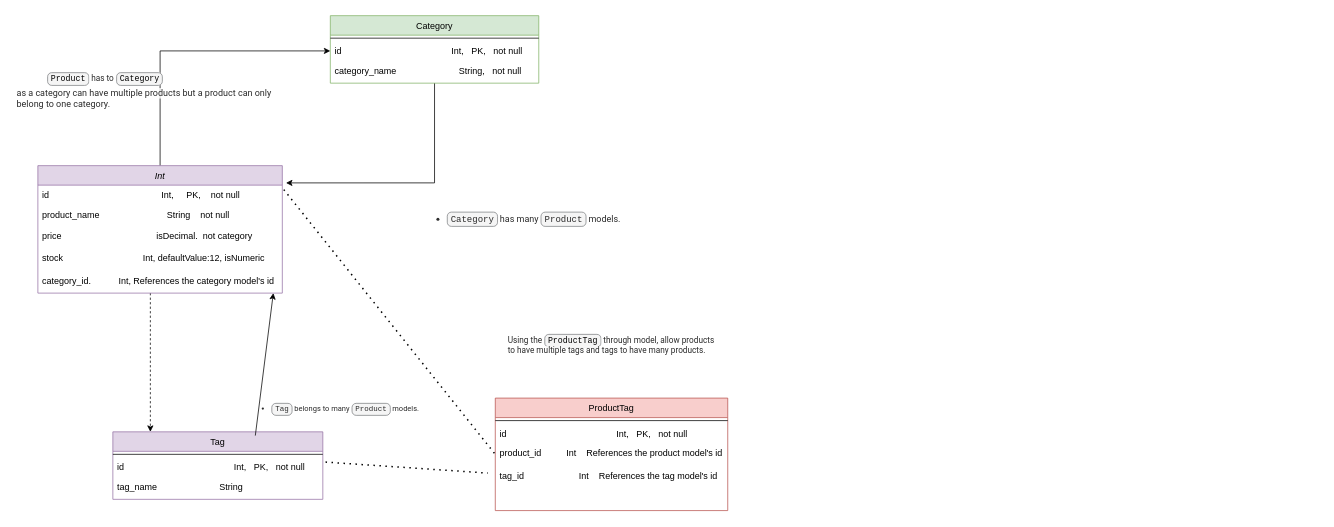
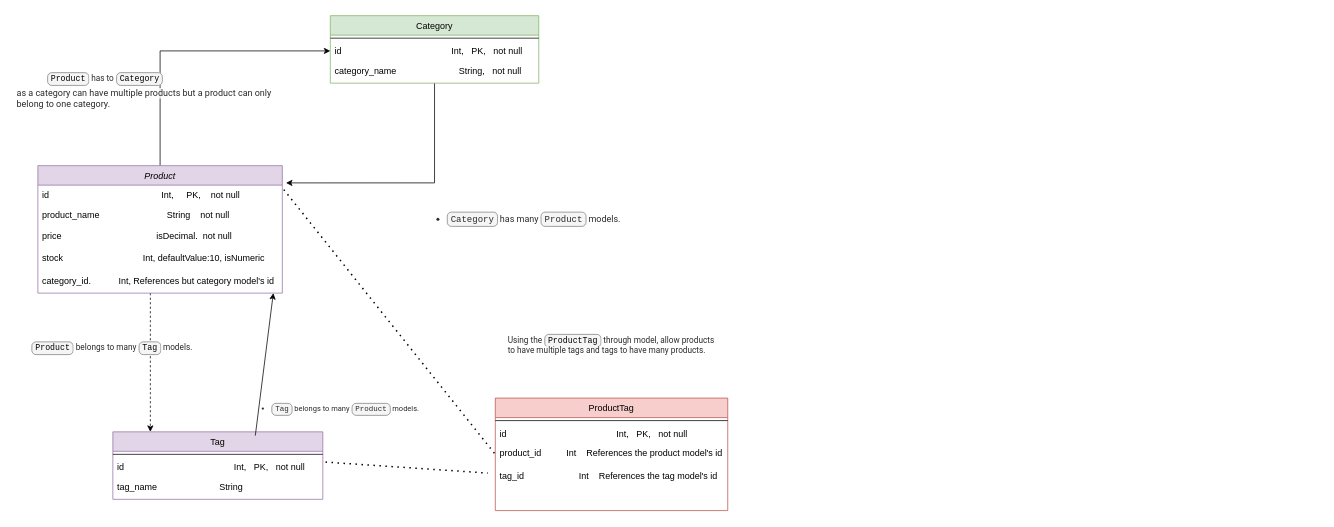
- <mxCell id="4" value="Int" style="swimlane;fontStyle=2;align=center;verticalAlign=top;childLayout=stackLayout;horizontal=1;startSize=26;horizontalStack=0;resizeParent=1;resizeLast=0;collapsible=1;marginBottom=0;rounded=0;shadow=0;strokeWidth=1;fillColor=#e1d5e7;strokeColor=#9673a6;" parent="1" vertex="1"><mxGeometry x="50" y="220" width="326" height="170" as="geometry"><mxRectangle x="230" y="140" width="160" height="26" as="alternateBounds" /></mxGeometry></mxCell>
+ <mxCell id="4" value="Product" style="swimlane;fontStyle=2;align=center;verticalAlign=top;childLayout=stackLayout;horizontal=1;startSize=26;horizontalStack=0;resizeParent=1;resizeLast=0;collapsible=1;marginBottom=0;rounded=0;shadow=0;strokeWidth=1;fillColor=#e1d5e7;strokeColor=#9673a6;" parent="1" vertex="1"><mxGeometry x="50" y="220" width="326" height="170" as="geometry"><mxRectangle x="230" y="140" width="160" height="26" as="alternateBounds" /></mxGeometry></mxCell>
- <mxCell id="7" value="price                                      isDecimal.  not category" style="text;align=left;verticalAlign=top;spacingLeft=4;spacingRight=4;overflow=hidden;rotatable=0;points=[[0,0.5],[1,0.5]];portConstraint=eastwest;rounded=0;shadow=0;html=0;" vertex="1" parent="4"><mxGeometry y="80" width="326" height="30" as="geometry" /></mxCell>
+ <mxCell id="7" value="price                                      isDecimal.  not null" style="text;align=left;verticalAlign=top;spacingLeft=4;spacingRight=4;overflow=hidden;rotatable=0;points=[[0,0.5],[1,0.5]];portConstraint=eastwest;rounded=0;shadow=0;html=0;" vertex="1" parent="4"><mxGeometry y="80" width="326" height="30" as="geometry" /></mxCell>
- <mxCell id="8" value="stock                                Int, defaultValue:12, isNumeric" style="text;align=left;verticalAlign=top;spacingLeft=4;spacingRight=4;overflow=hidden;rotatable=0;points=[[0,0.5],[1,0.5]];portConstraint=eastwest;rounded=0;shadow=0;html=0;" vertex="1" parent="4"><mxGeometry y="110" width="326" height="30" as="geometry" /></mxCell>
+ <mxCell id="8" value="stock                                Int, defaultValue:10, isNumeric" style="text;align=left;verticalAlign=top;spacingLeft=4;spacingRight=4;overflow=hidden;rotatable=0;points=[[0,0.5],[1,0.5]];portConstraint=eastwest;rounded=0;shadow=0;html=0;" vertex="1" parent="4"><mxGeometry y="110" width="326" height="30" as="geometry" /></mxCell>
- <mxCell id="9" value="category_id.           Int, References the category model's id" style="text;align=left;verticalAlign=top;spacingLeft=4;spacingRight=4;overflow=hidden;rotatable=0;points=[[0,0.5],[1,0.5]];portConstraint=eastwest;rounded=0;shadow=0;html=0;" vertex="1" parent="4"><mxGeometry y="140" width="326" height="30" as="geometry" /></mxCell>
+ <mxCell id="9" value="category_id.           Int, References but category model's id" style="text;align=left;verticalAlign=top;spacingLeft=4;spacingRight=4;overflow=hidden;rotatable=0;points=[[0,0.5],[1,0.5]];portConstraint=eastwest;rounded=0;shadow=0;html=0;" vertex="1" parent="4"><mxGeometry y="140" width="326" height="30" as="geometry" /></mxCell>
+ <mxCell id="27" value="&lt;meta charset=&quot;utf-8&quot; style=&quot;font-size: 11px;&quot;&gt;&lt;code style=&quot;font-family: monaco, menlo, consolas, &amp;quot;courier new&amp;quot;, monospace; font-size: 11px; border-radius: 6px; background-color: rgb(245, 245, 245); border: 1px solid rgb(128, 131, 134); padding: 0.125rem 0.25rem; font-style: normal; font-weight: 400; letter-spacing: normal; text-align: left; text-indent: 0px; text-transform: none; word-spacing: 0px;&quot;&gt;Product&lt;/code&gt;&lt;span style=&quot;color: rgb(43, 43, 43); font-family: roboto, sans-serif; font-size: 11px; font-style: normal; font-weight: 400; letter-spacing: normal; text-align: left; text-indent: 0px; text-transform: none; word-spacing: 0px; background-color: rgba(255, 255, 255, 0.8); display: inline; float: none;&quot;&gt;&lt;span style=&quot;font-size: 11px;&quot;&gt;&amp;nbsp;&lt;/span&gt;belongs to many&lt;span style=&quot;font-size: 11px;&quot;&gt;&amp;nbsp;&lt;/span&gt;&lt;/span&gt;&lt;code style=&quot;font-family: monaco, menlo, consolas, &amp;quot;courier new&amp;quot;, monospace; font-size: 11px; border-radius: 6px; background-color: rgb(245, 245, 245); border: 1px solid rgb(128, 131, 134); padding: 0.125rem 0.25rem; font-style: normal; font-weight: 400; letter-spacing: normal; text-align: left; text-indent: 0px; text-transform: none; word-spacing: 0px;&quot;&gt;Tag&lt;/code&gt;&lt;span style=&quot;color: rgb(43, 43, 43); font-family: roboto, sans-serif; font-size: 11px; font-style: normal; font-weight: 400; letter-spacing: normal; text-align: left; text-indent: 0px; text-transform: none; word-spacing: 0px; background-color: rgba(255, 255, 255, 0.8); display: inline; float: none;&quot;&gt;&lt;span style=&quot;font-size: 11px;&quot;&gt;&amp;nbsp;&lt;/span&gt;models.&lt;span style=&quot;font-size: 11px;&quot;&gt;&amp;nbsp;&lt;/span&gt;&lt;/span&gt;" style="text;whiteSpace=wrap;html=1;fontSize=11;" vertex="1" parent="1"><mxGeometry x="40" y="450" width="230" height="30" as="geometry" /></mxCell>
